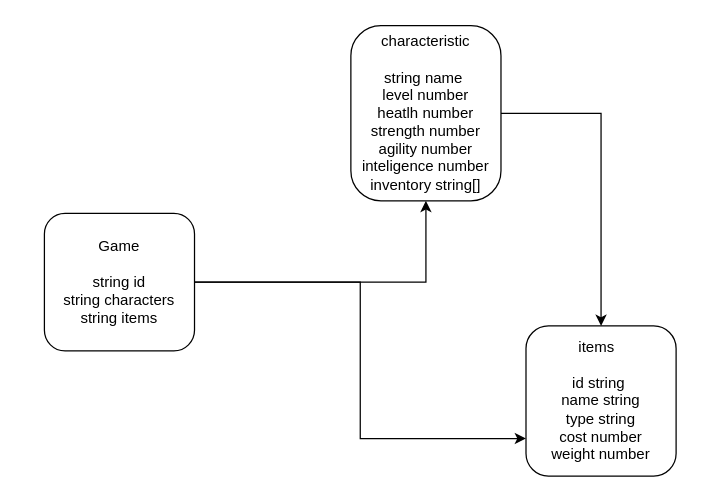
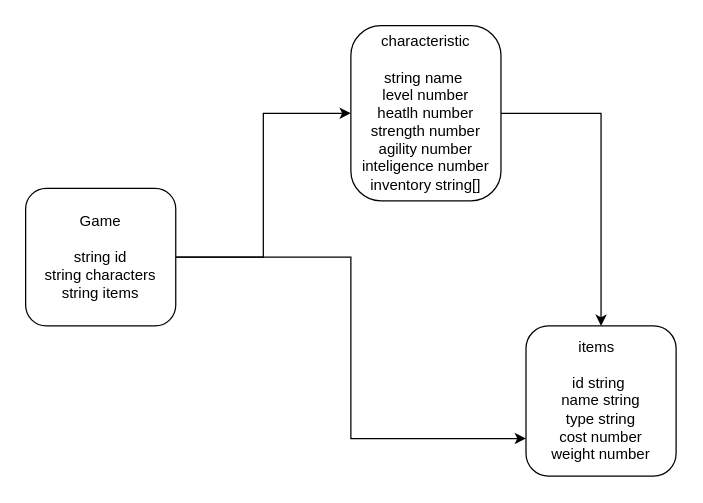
- <mxCell id="4" value="Game&lt;div&gt;&lt;br&gt;&lt;div&gt;string id&lt;/div&gt;&lt;div&gt;string characters&lt;/div&gt;&lt;div&gt;string items&lt;/div&gt;&lt;/div&gt;" style="rounded=1;whiteSpace=wrap;html=1;" vertex="1" parent="1"><mxGeometry x="35" y="170" width="120" height="110" as="geometry" /></mxCell>
+ <mxCell id="4" value="Game&lt;div&gt;&lt;br&gt;&lt;div&gt;string id&lt;/div&gt;&lt;div&gt;string characters&lt;/div&gt;&lt;div&gt;string items&lt;/div&gt;&lt;/div&gt;" style="rounded=1;whiteSpace=wrap;html=1;" vertex="1" parent="1"><mxGeometry x="20" y="150" width="120" height="110" as="geometry" /></mxCell>
